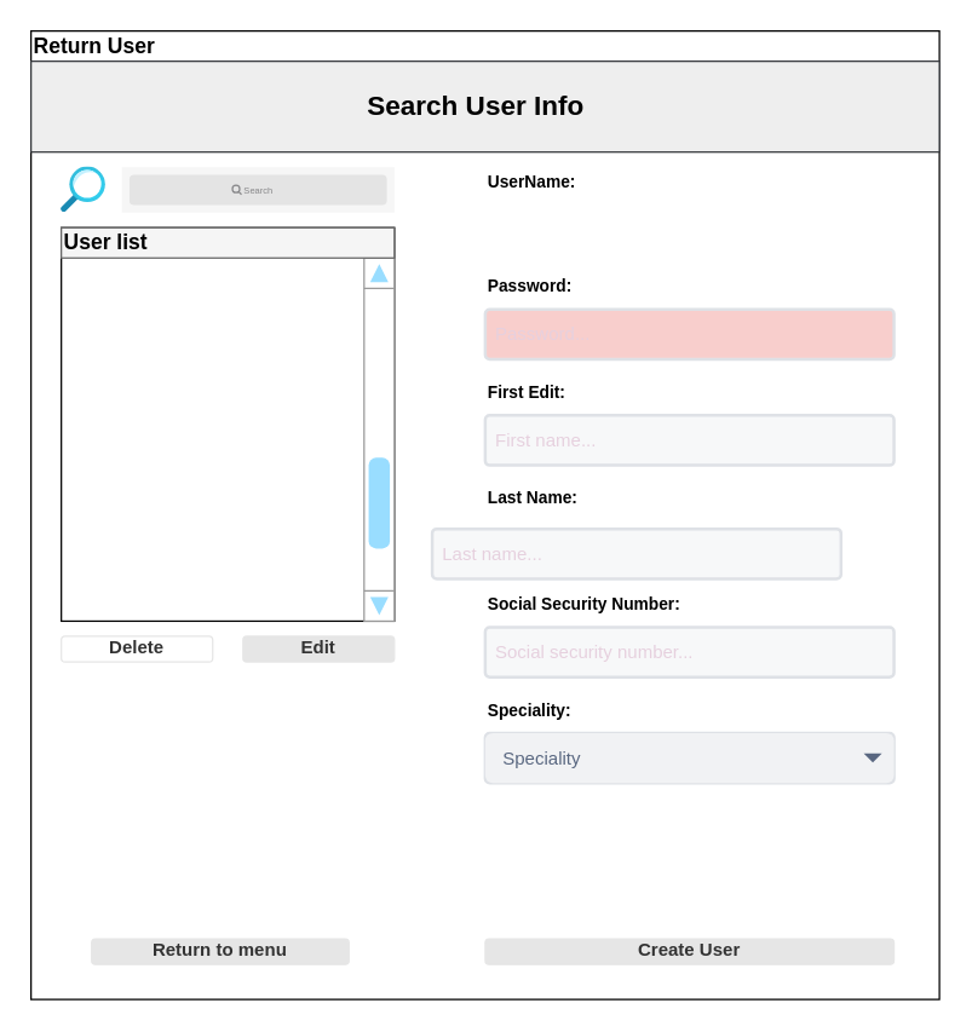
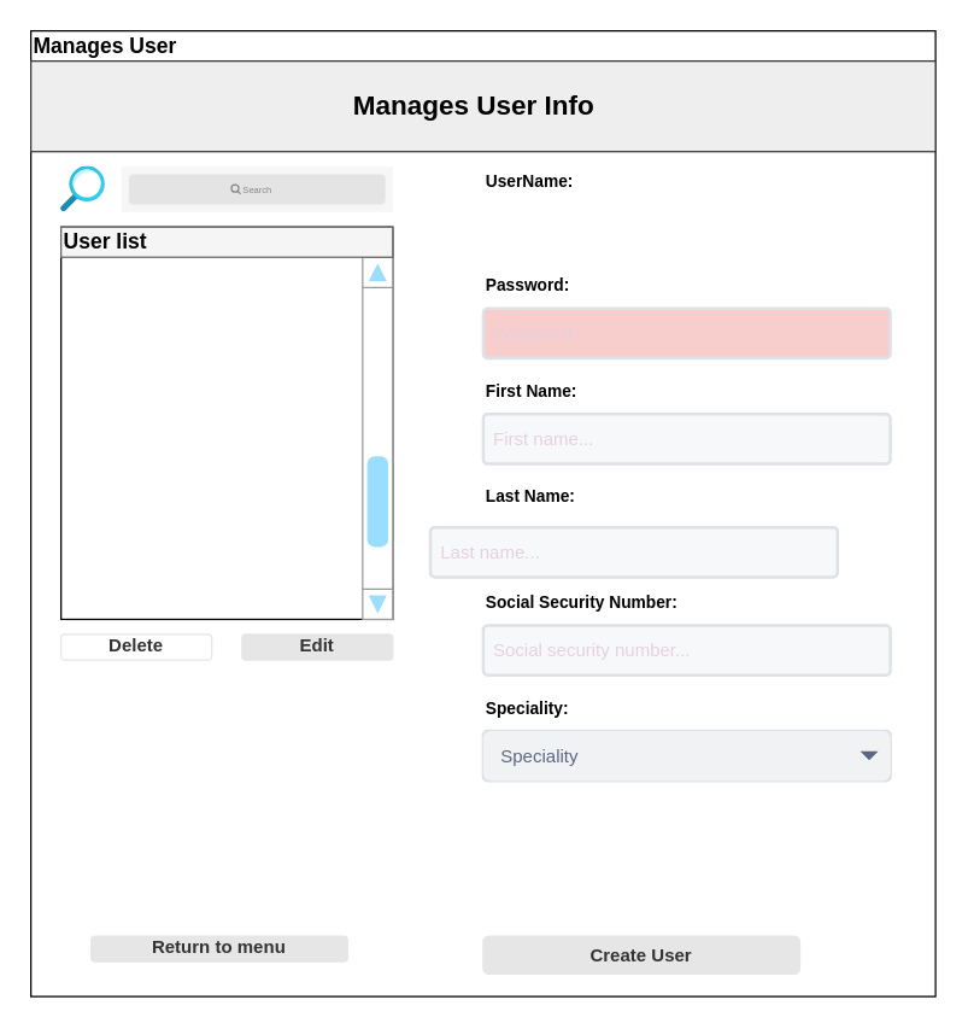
- <mxCell id="4" value="&lt;font style=&quot;font-size: 14px&quot;&gt;&lt;b&gt;Return User&lt;/b&gt;&lt;/font&gt;" style="text;html=1;strokeColor=none;fillColor=none;align=left;verticalAlign=middle;whiteSpace=wrap;rounded=0;" vertex="1" parent="1"><mxGeometry x="20" y="20" width="100" height="20" as="geometry" /></mxCell>
+ <mxCell id="4" value="&lt;font style=&quot;font-size: 14px&quot;&gt;&lt;b&gt;Manages User&lt;/b&gt;&lt;/font&gt;" style="text;html=1;strokeColor=none;fillColor=none;align=left;verticalAlign=middle;whiteSpace=wrap;rounded=0;" vertex="1" parent="1"><mxGeometry x="20" y="20" width="100" height="20" as="geometry" /></mxCell>
- <mxCell id="30" value="Search User Info" style="text;html=1;strokeColor=none;fillColor=none;align=center;verticalAlign=middle;whiteSpace=wrap;rounded=0;fontSize=18;fontColor=#000000;fontStyle=1" vertex="1" parent="1"><mxGeometry x="229" y="55" width="170" height="30" as="geometry" /></mxCell>
+ <mxCell id="30" value="Manages User Info" style="text;html=1;strokeColor=none;fillColor=none;align=center;verticalAlign=middle;whiteSpace=wrap;rounded=0;fontSize=18;fontColor=#000000;fontStyle=1" vertex="1" parent="1"><mxGeometry x="229" y="55" width="170" height="30" as="geometry" /></mxCell>
- <mxCell id="19" value="First Edit:" style="fillColor=none;strokeColor=none;html=1;fontSize=11;fontStyle=0;align=left;fontColor=#000000;fontStyle=1;fontSize=11" vertex="1" parent="1"><mxGeometry x="320" y="249" width="230" height="20" as="geometry" /></mxCell>
+ <mxCell id="19" value="First Name:" style="fillColor=none;strokeColor=none;html=1;fontSize=11;fontStyle=0;align=left;fontColor=#000000;fontStyle=1;fontSize=11" vertex="1" parent="1"><mxGeometry x="320" y="249" width="230" height="20" as="geometry" /></mxCell>
- <mxCell id="15" value="Create User" style="rounded=1;html=1;shadow=0;dashed=0;whiteSpace=wrap;fontSize=12;fillColor=#E6E6E6;align=center;strokeColor=#E6E6E6;fontColor=#333333;fontStyle=1" vertex="1" parent="1"><mxGeometry x="320" y="620" width="270" height="16.88" as="geometry" /></mxCell>
+ <mxCell id="15" value="Create User" style="rounded=1;html=1;shadow=0;dashed=0;whiteSpace=wrap;fontSize=12;fillColor=#E6E6E6;align=center;strokeColor=#E6E6E6;fontColor=#333333;fontStyle=1" vertex="1" parent="1"><mxGeometry x="320" y="620" width="210" height="25" as="geometry" /></mxCell>
